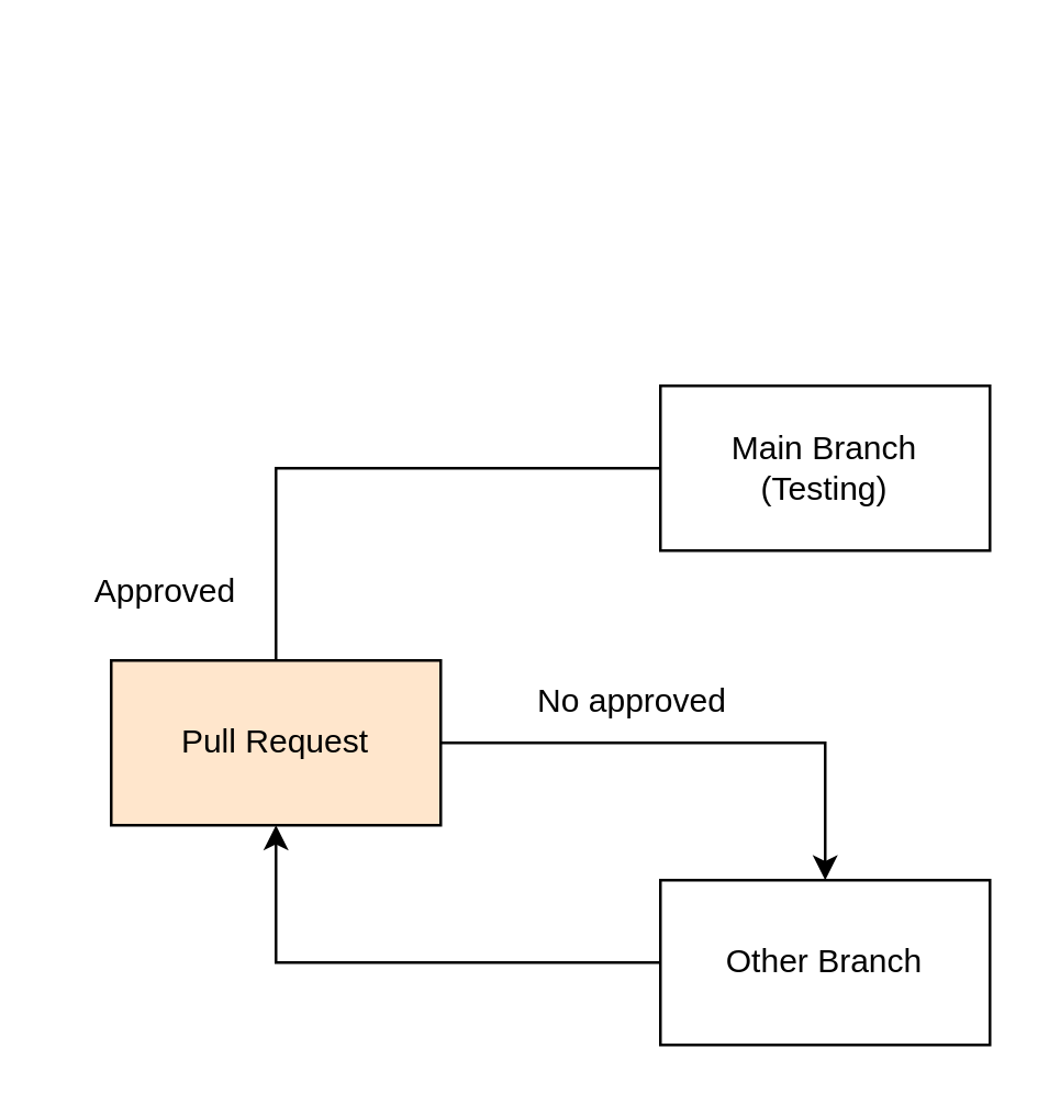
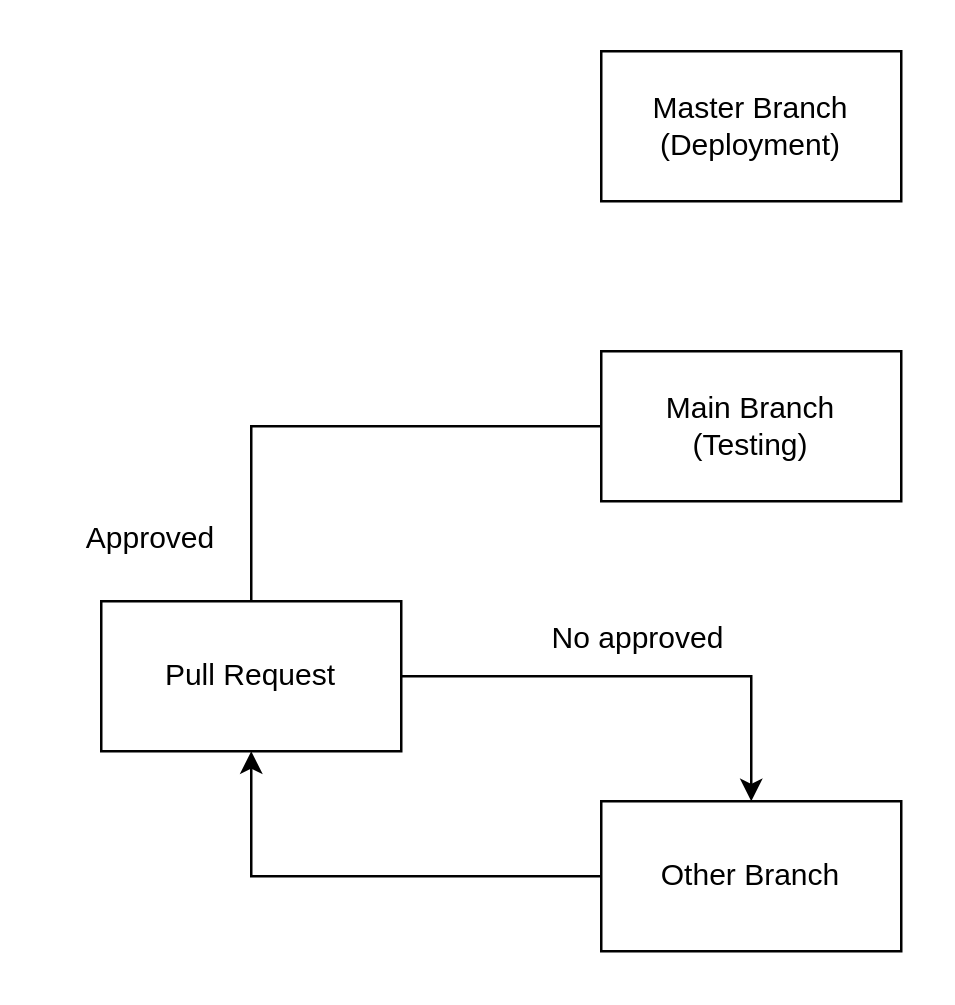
+ <mxCell id="2" value="Master Branch&lt;br&gt;(Deployment)" style="rounded=0;whiteSpace=wrap;html=1;" vertex="1" parent="1"><mxGeometry x="240" y="20" width="120" height="60" as="geometry" /></mxCell>
- <mxCell id="9" value="No approved" style="text;html=1;strokeColor=none;fillColor=none;align=center;verticalAlign=middle;whiteSpace=wrap;rounded=0;" vertex="1" parent="1"><mxGeometry x="190" y="240" width="80" height="30" as="geometry" /></mxCell>
+ <mxCell id="9" value="No approved" style="text;html=1;strokeColor=none;fillColor=none;align=center;verticalAlign=middle;whiteSpace=wrap;rounded=0;" vertex="1" parent="1"><mxGeometry x="215" y="240" width="80" height="30" as="geometry" /></mxCell>
- <mxCell id="8" value="Pull Request" style="rounded=0;whiteSpace=wrap;html=1;fillColor=#ffe6cc;" vertex="1" parent="1"><mxGeometry x="40" y="240" width="120" height="60" as="geometry" /></mxCell>
+ <mxCell id="8" value="Pull Request" style="rounded=0;whiteSpace=wrap;html=1;" vertex="1" parent="1"><mxGeometry x="40" y="240" width="120" height="60" as="geometry" /></mxCell>
